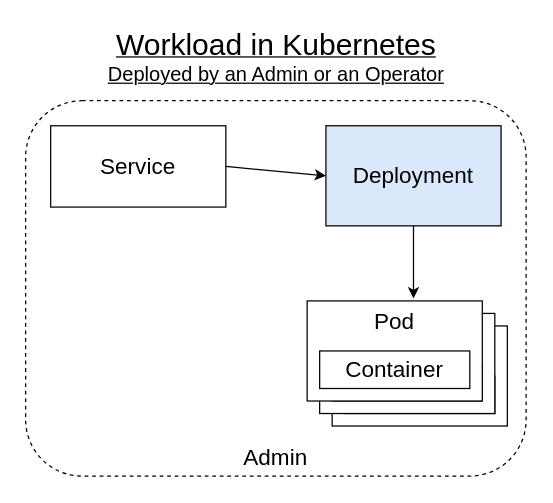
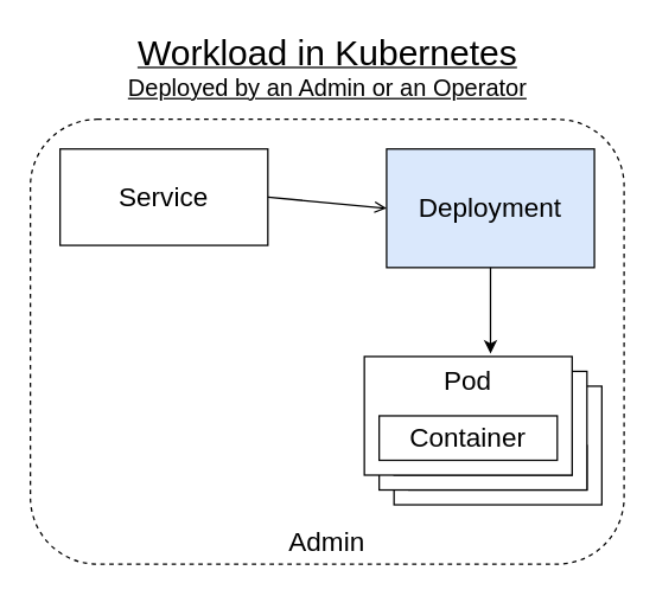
- <mxCell id="18" value="" style="endArrow=classic;html=1;exitX=1;exitY=0.5;exitDx=0;exitDy=0;entryX=0;entryY=0.5;entryDx=0;entryDy=0;strokeWidth=1;endFill=1;" edge="1" parent="1" source="17" target="3"><mxGeometry width="50" height="50" relative="1" as="geometry"><mxPoint x="160" y="360" as="sourcePoint" /><mxPoint x="160" y="400" as="targetPoint" /></mxGeometry></mxCell>
+ <mxCell id="18" value="" style="endArrow=open;html=1;exitX=1;exitY=0.5;exitDx=0;exitDy=0;entryX=0;entryY=0.5;entryDx=0;entryDy=0;strokeWidth=1;endFill=1;" edge="1" parent="1" source="17" target="3"><mxGeometry width="50" height="50" relative="1" as="geometry"><mxPoint x="160" y="360" as="sourcePoint" /><mxPoint x="160" y="400" as="targetPoint" /></mxGeometry></mxCell>
